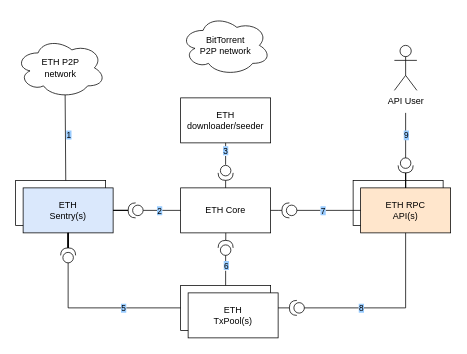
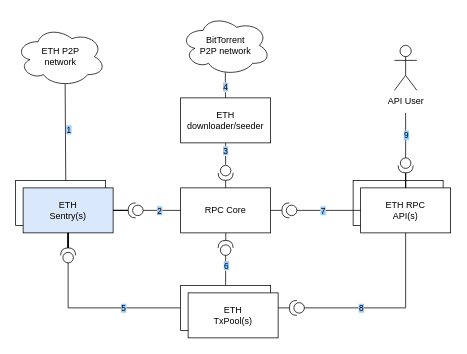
- <mxCell id="2" value="&lt;div&gt;ETH P2P &lt;br&gt;&lt;/div&gt;&lt;div&gt;network&lt;/div&gt;" style="ellipse;shape=cloud;whiteSpace=wrap;html=1;" parent="1" vertex="1"><mxGeometry x="20" y="50" width="120" height="80" as="geometry" /></mxCell>
+ <mxCell id="2" value="&lt;div&gt;ETH P2P &lt;br&gt;&lt;/div&gt;&lt;div&gt;network&lt;/div&gt;" style="ellipse;shape=cloud;whiteSpace=wrap;html=1;" parent="1" vertex="1"><mxGeometry x="20" y="35" width="120" height="80" as="geometry" /></mxCell>
+ <mxCell id="12" value="" style="edgeStyle=orthogonalEdgeStyle;rounded=0;orthogonalLoop=1;jettySize=auto;html=1;endArrow=none;endFill=0;exitX=0.497;exitY=0.949;exitDx=0;exitDy=0;exitPerimeter=0;" parent="1" source="14" target="10" edge="1"><mxGeometry relative="1" as="geometry" /></mxCell>
+ <mxCell id="13" value="&lt;span style=&quot;background-color: rgb(153 , 204 , 255)&quot;&gt;4&lt;/span&gt;" style="edgeLabel;html=1;align=center;verticalAlign=middle;resizable=0;points=[];" parent="12" vertex="1" connectable="0"><mxGeometry x="0.143" relative="1" as="geometry"><mxPoint as="offset" /></mxGeometry></mxCell>
- <mxCell id="9" value="ETH Core" style="rounded=0;whiteSpace=wrap;html=1;" parent="1" vertex="1"><mxGeometry x="240" y="250" width="120" height="60" as="geometry" /></mxCell>
+ <mxCell id="9" value="RPC Core" style="rounded=0;whiteSpace=wrap;html=1;" parent="1" vertex="1"><mxGeometry x="240" y="250" width="120" height="60" as="geometry" /></mxCell>
- <mxCell id="8" value="&lt;div&gt;ETH RPC&lt;br&gt;&lt;/div&gt;&lt;div&gt;API(s)&lt;br&gt;&lt;/div&gt;" style="rounded=0;whiteSpace=wrap;html=1;fillColor=#ffe6cc;" parent="1" vertex="1"><mxGeometry x="480" y="250" width="120" height="60" as="geometry" /></mxCell>
+ <mxCell id="8" value="&lt;div&gt;ETH RPC&lt;br&gt;&lt;/div&gt;&lt;div&gt;API(s)&lt;br&gt;&lt;/div&gt;" style="rounded=0;whiteSpace=wrap;html=1;" parent="1" vertex="1"><mxGeometry x="480" y="250" width="120" height="60" as="geometry" /></mxCell>
